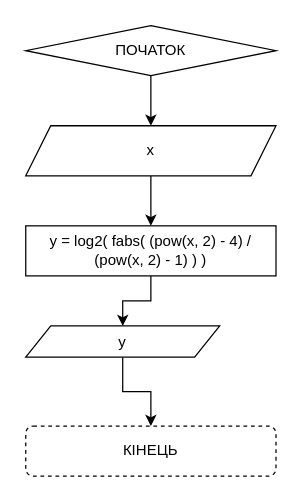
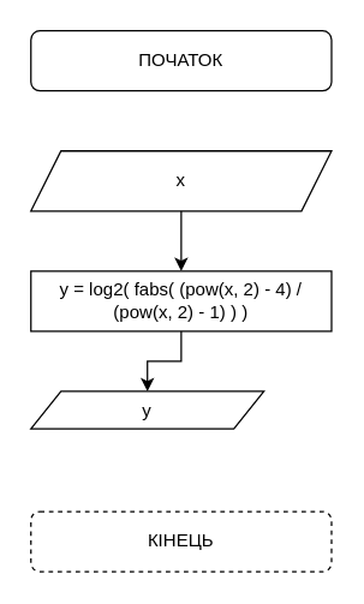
- <mxCell id="3" value="ПОЧАТОК" style="rhombus;whiteSpace=wrap;html=1;" parent="1" vertex="1"><mxGeometry x="20" y="20" width="200" height="40" as="geometry" /></mxCell>
+ <mxCell id="3" value="ПОЧАТОК" style="rounded=1;whiteSpace=wrap;html=1;" parent="1" vertex="1"><mxGeometry x="20" y="20" width="200" height="40" as="geometry" /></mxCell>
- <mxCell id="2" value="" style="edgeStyle=orthogonalEdgeStyle;rounded=0;orthogonalLoop=1;jettySize=auto;html=1;" parent="1" source="3" target="5" edge="1"><mxGeometry relative="1" as="geometry" /></mxCell>
- <mxCell id="8" value="" style="edgeStyle=orthogonalEdgeStyle;rounded=0;orthogonalLoop=1;jettySize=auto;html=1;" parent="1" source="9" target="10" edge="1"><mxGeometry relative="1" as="geometry" /></mxCell>
